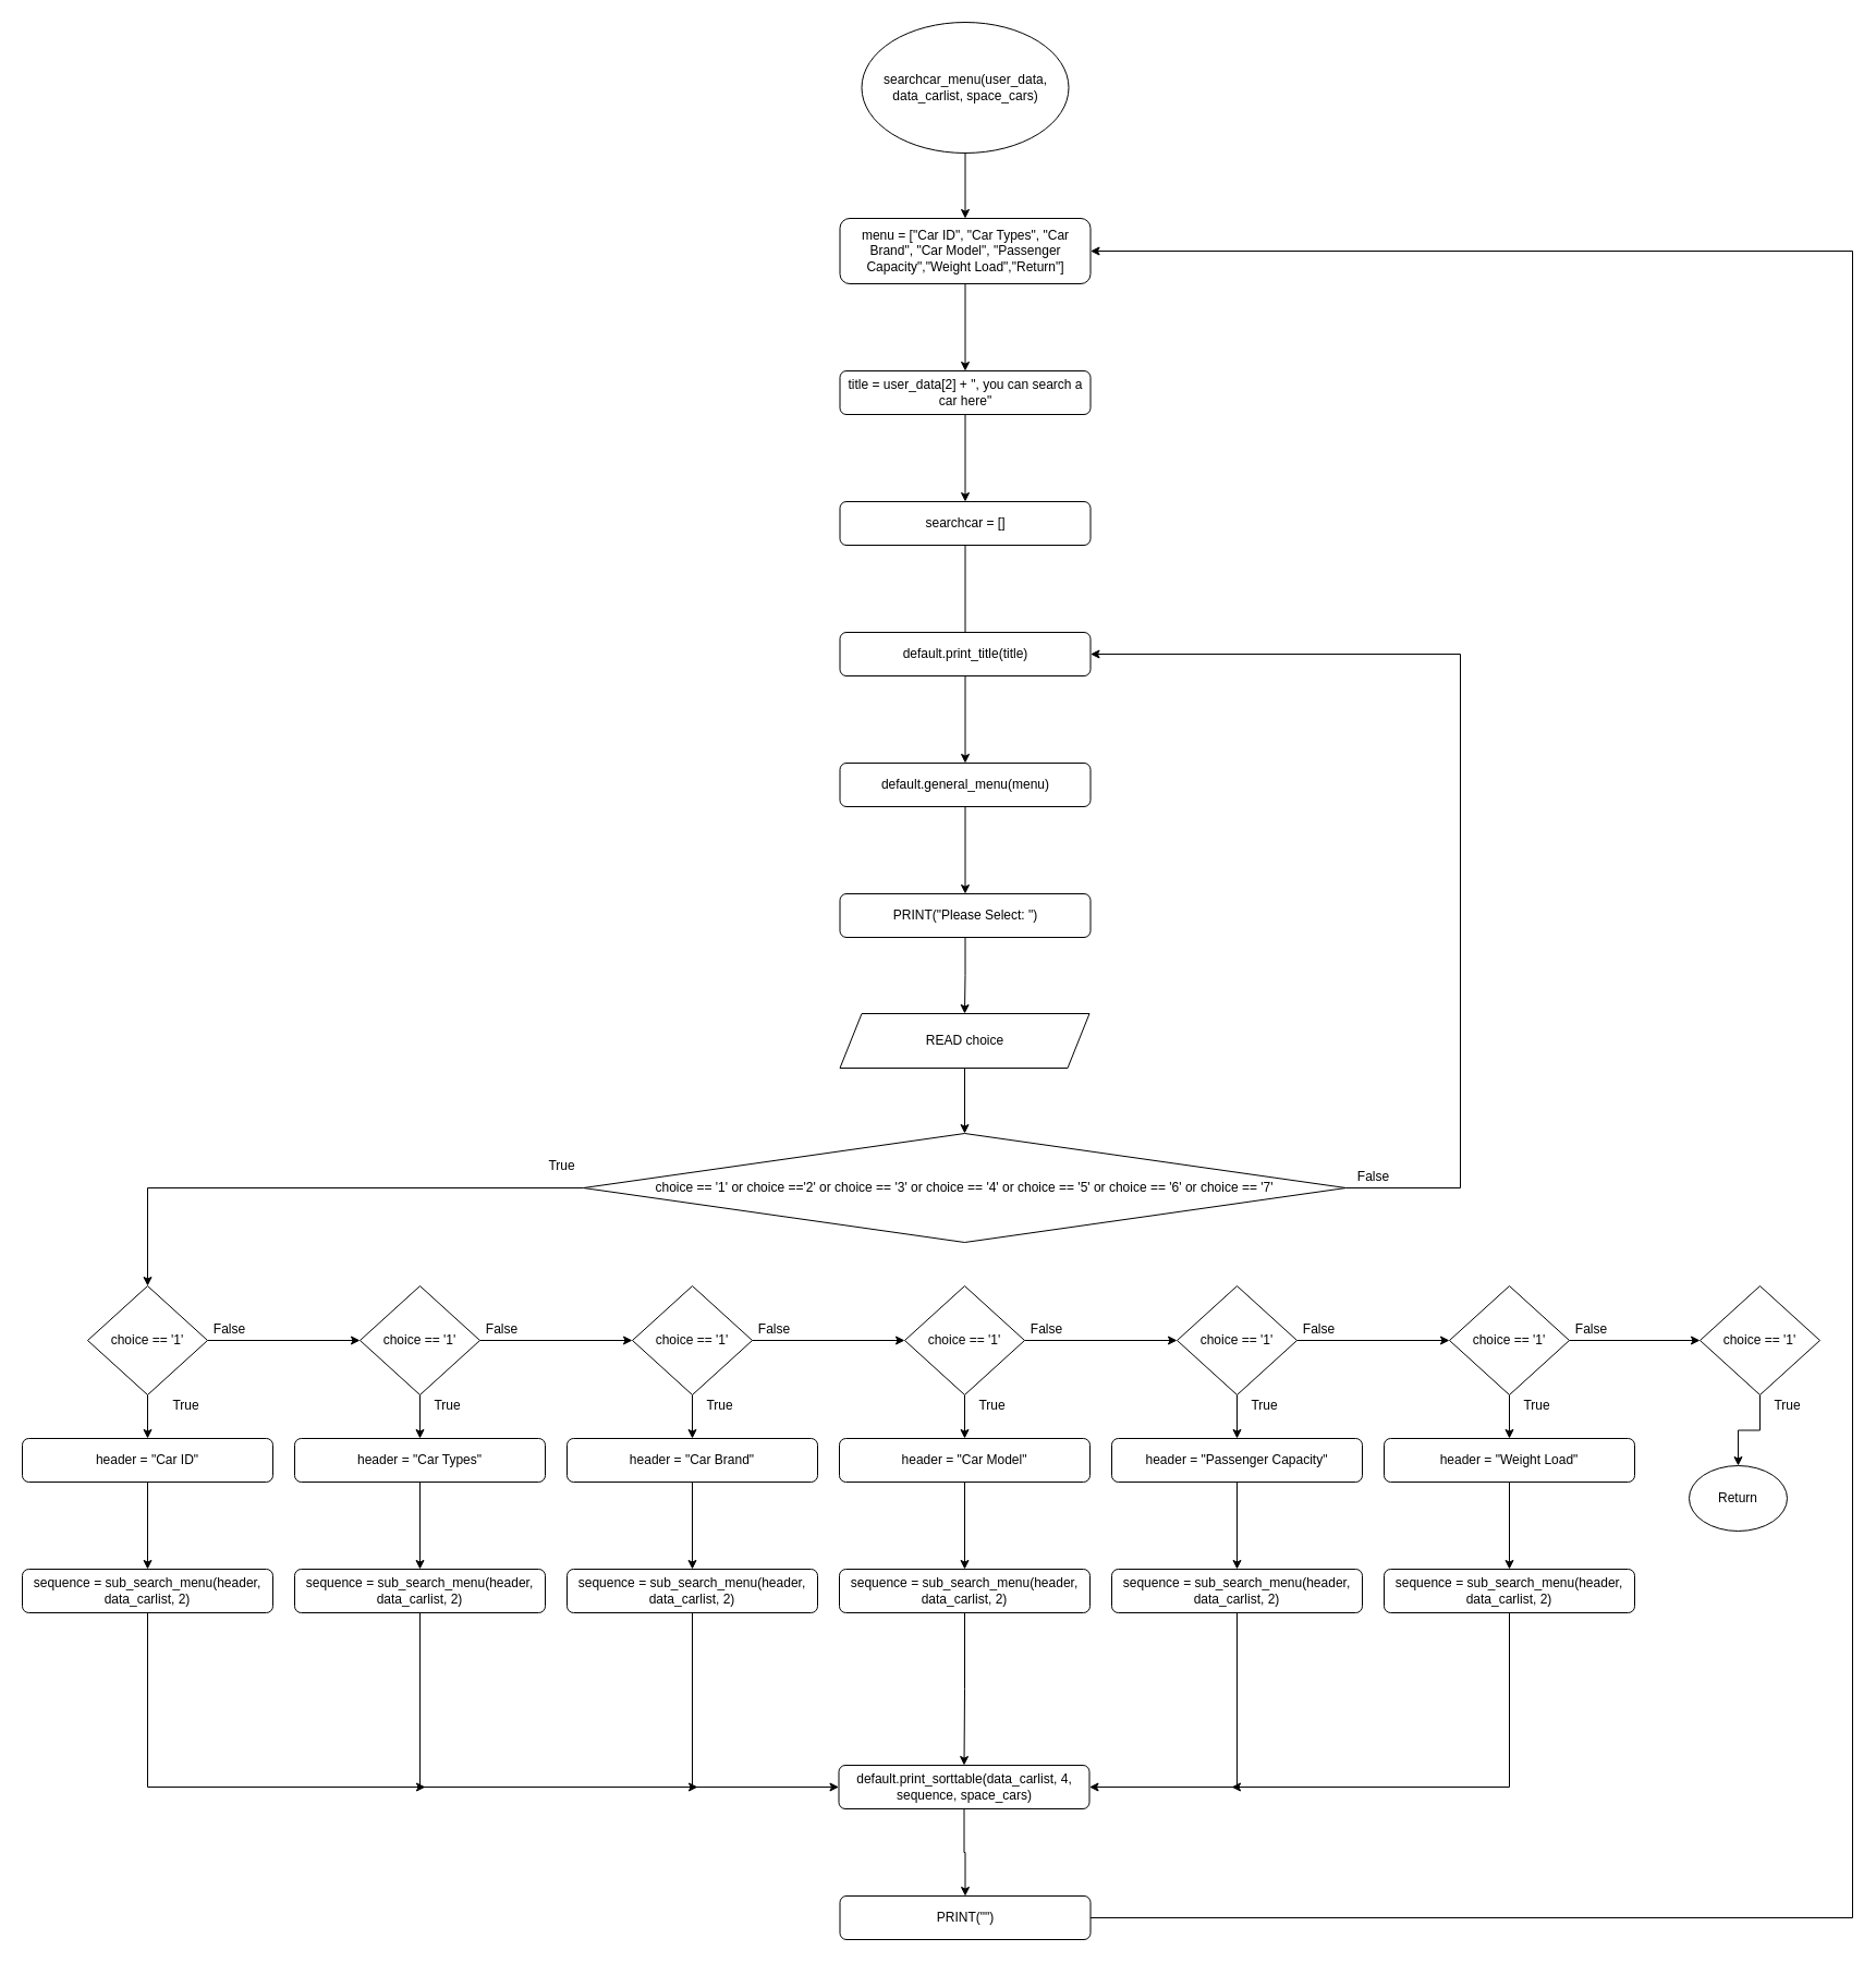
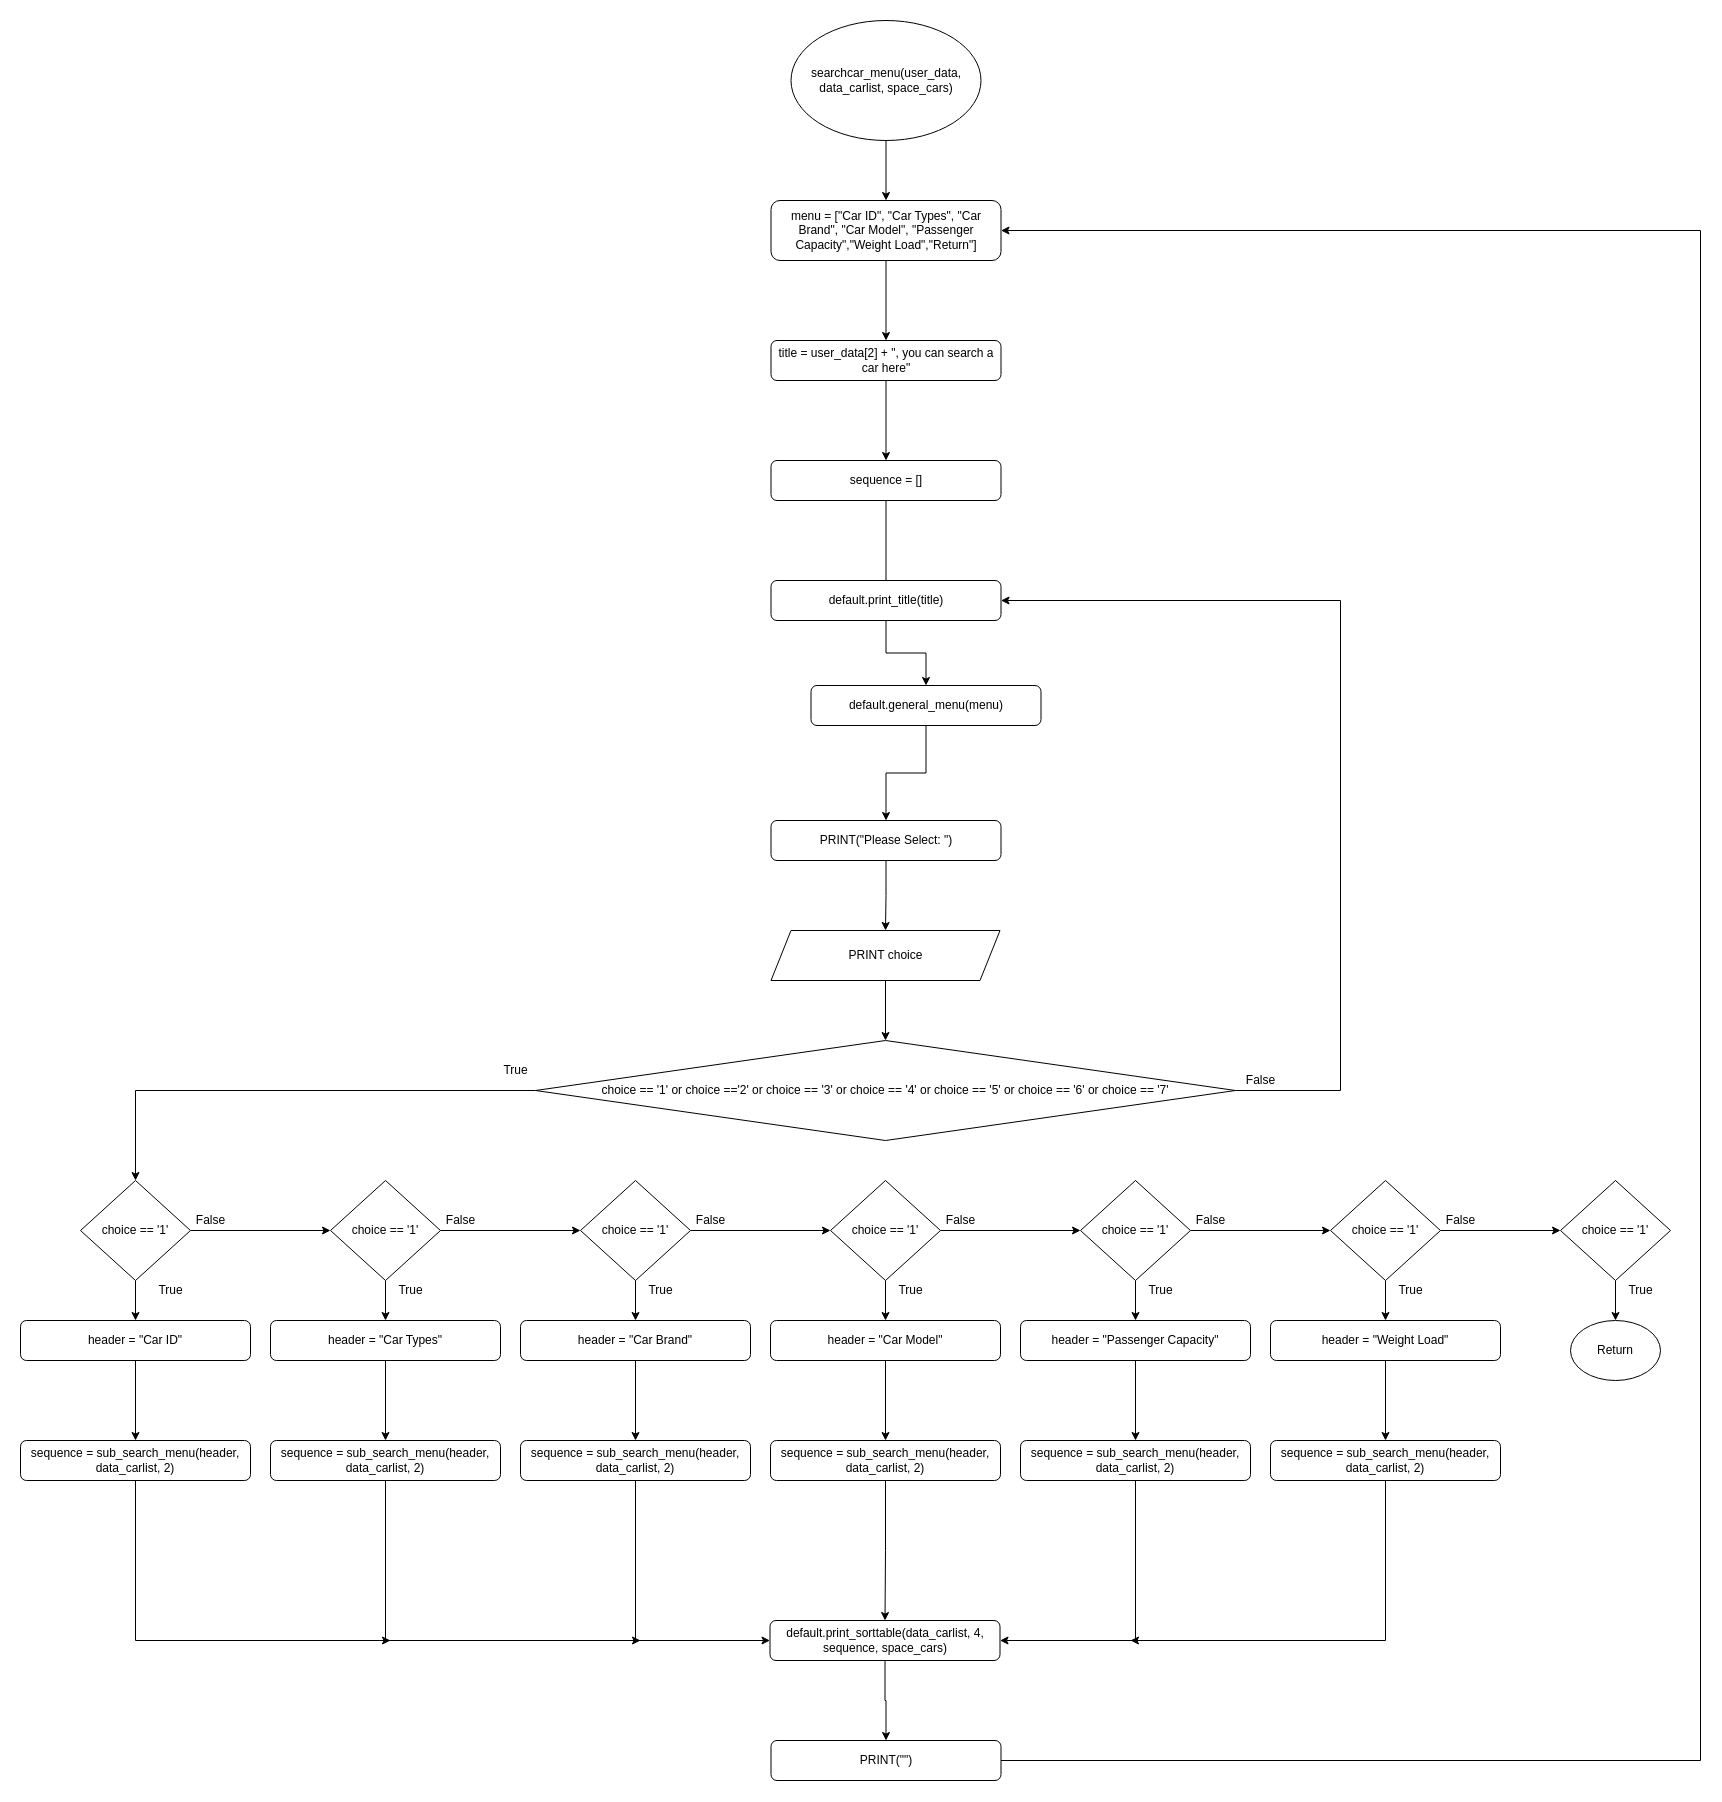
- <mxCell id="9" value="searchcar = []" style="rounded=1;whiteSpace=wrap;html=1;" vertex="1" parent="1"><mxGeometry x="770.5" y="460" width="230" height="40" as="geometry" /></mxCell>
+ <mxCell id="9" value="sequence = []" style="rounded=1;whiteSpace=wrap;html=1;" vertex="1" parent="1"><mxGeometry x="770.5" y="460" width="230" height="40" as="geometry" /></mxCell>
- <mxCell id="13" value="default.general_menu(menu)" style="rounded=1;whiteSpace=wrap;html=1;" vertex="1" parent="1"><mxGeometry x="770.5" y="700" width="230" height="40" as="geometry" /></mxCell>
+ <mxCell id="13" value="default.general_menu(menu)" style="rounded=1;whiteSpace=wrap;html=1;" vertex="1" parent="1"><mxGeometry x="810.5" y="685" width="230" height="40" as="geometry" /></mxCell>
- <mxCell id="17" value="READ choice" style="shape=parallelogram;perimeter=parallelogramPerimeter;whiteSpace=wrap;html=1;fixedSize=1;" vertex="1" parent="1"><mxGeometry x="770.5" y="930" width="229" height="50" as="geometry" /></mxCell>
+ <mxCell id="17" value="PRINT choice" style="shape=parallelogram;perimeter=parallelogramPerimeter;whiteSpace=wrap;html=1;fixedSize=1;" vertex="1" parent="1"><mxGeometry x="770.5" y="930" width="229" height="50" as="geometry" /></mxCell>
- <mxCell id="53" value="Return" style="ellipse;whiteSpace=wrap;html=1;" vertex="1" parent="1"><mxGeometry x="1550" y="1345" width="90" height="60" as="geometry" /></mxCell>
+ <mxCell id="53" value="Return" style="ellipse;whiteSpace=wrap;html=1;" vertex="1" parent="1"><mxGeometry x="1570" y="1320" width="90" height="60" as="geometry" /></mxCell>
